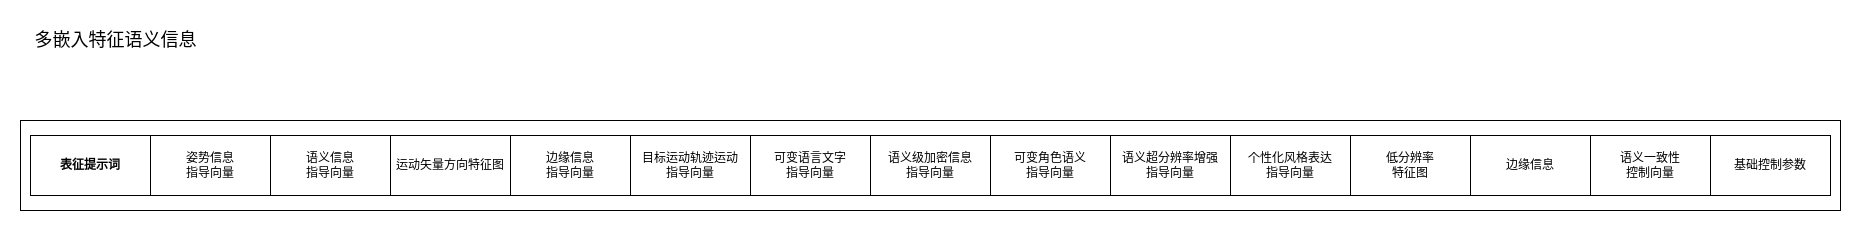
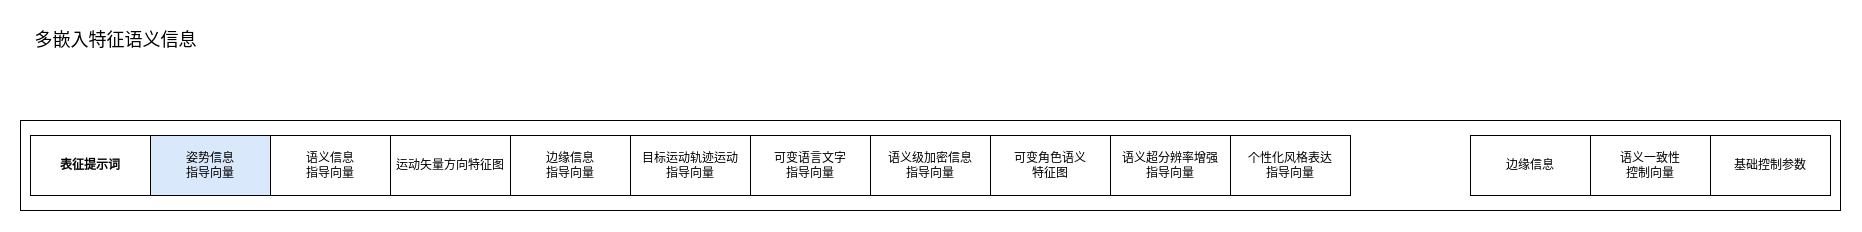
- <mxCell id="3" value="姿势信息&lt;div&gt;指导向量&lt;/div&gt;" style="rounded=0;whiteSpace=wrap;html=1;" parent="1" vertex="1"><mxGeometry x="150" y="135" width="120" height="60" as="geometry" /></mxCell>
+ <mxCell id="3" value="姿势信息&lt;div&gt;指导向量&lt;/div&gt;" style="rounded=0;whiteSpace=wrap;html=1;fillColor=#dae8fc;" parent="1" vertex="1"><mxGeometry x="150" y="135" width="120" height="60" as="geometry" /></mxCell>
- <mxCell id="11" value="&lt;div&gt;可变角色语义&lt;/div&gt;&lt;div&gt;指导向量&lt;/div&gt;" style="rounded=0;whiteSpace=wrap;html=1;" parent="1" vertex="1"><mxGeometry x="990" y="135" width="120" height="60" as="geometry" /></mxCell>
+ <mxCell id="11" value="&lt;div&gt;可变角色语义&lt;/div&gt;&lt;div&gt;特征图&lt;/div&gt;" style="rounded=0;whiteSpace=wrap;html=1;" parent="1" vertex="1"><mxGeometry x="990" y="135" width="120" height="60" as="geometry" /></mxCell>
- <mxCell id="13" value="&lt;div&gt;低分辨率&lt;/div&gt;&lt;div&gt;特征图&lt;/div&gt;" style="rounded=0;whiteSpace=wrap;html=1;" parent="1" vertex="1"><mxGeometry x="1350" y="135" width="120" height="60" as="geometry" /></mxCell>
